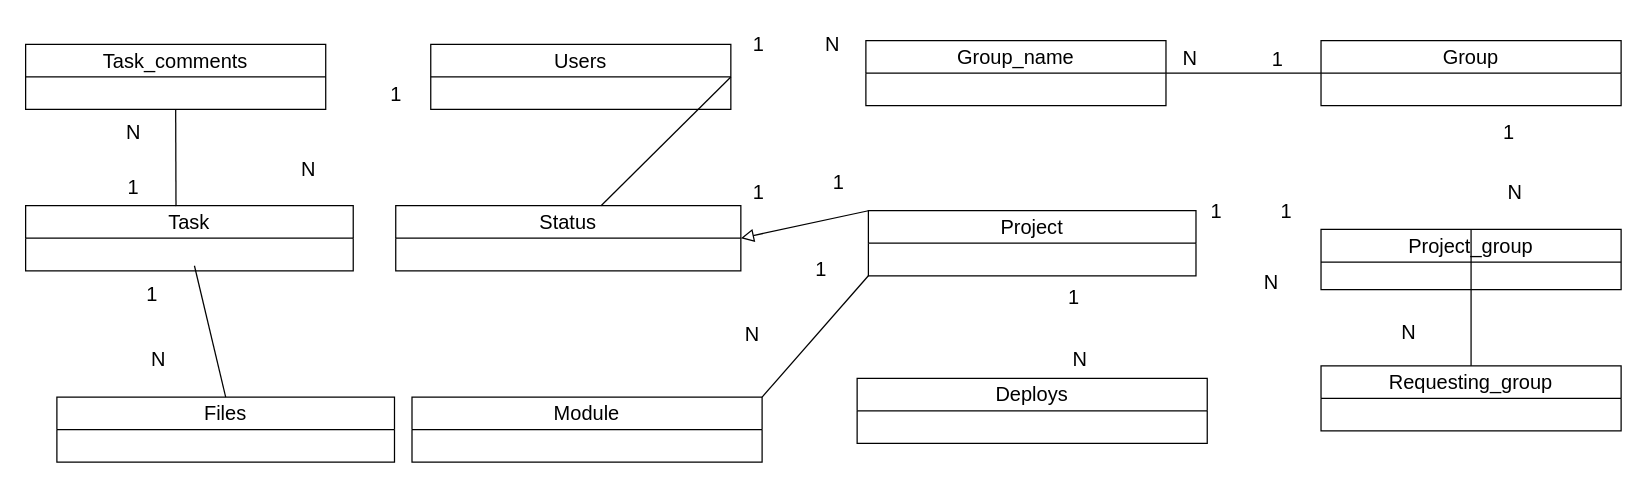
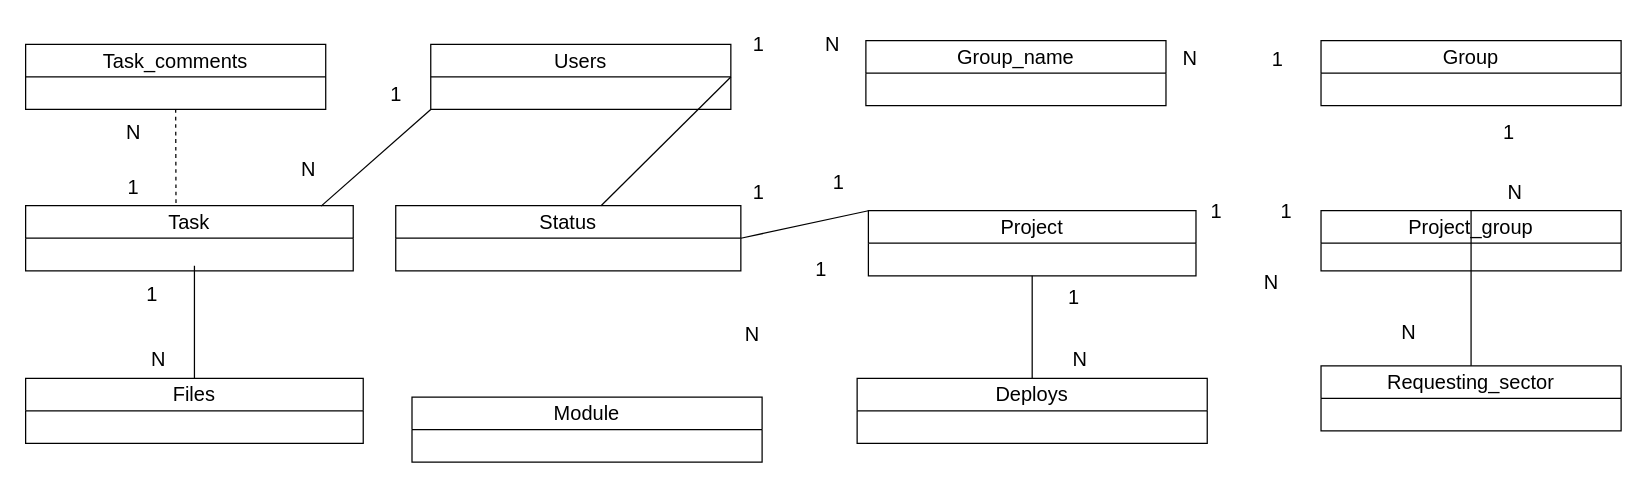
- <mxCell id="17" style="edgeStyle=none;curved=1;rounded=0;orthogonalLoop=1;jettySize=auto;html=1;fontSize=12;startSize=8;endSize=8;endArrow=none;endFill=0;" edge="1" parent="1" source="16" target="15"><mxGeometry relative="1" as="geometry"><mxPoint x="926" y="222" as="sourcePoint" /><mxPoint x="1136" y="223" as="targetPoint" /></mxGeometry></mxCell>
+ <mxCell id="9" style="edgeStyle=none;curved=1;rounded=0;orthogonalLoop=1;jettySize=auto;html=1;exitX=0;exitY=1;exitDx=0;exitDy=0;entryX=0.902;entryY=0.006;entryDx=0;entryDy=0;entryPerimeter=0;fontSize=12;startSize=8;endSize=8;endArrow=none;endFill=0;" edge="1" parent="1" source="11" target="7"><mxGeometry relative="1" as="geometry" /></mxCell>
- <mxCell id="12" style="edgeStyle=none;curved=1;rounded=0;orthogonalLoop=1;jettySize=auto;html=1;exitX=0.5;exitY=1;exitDx=0;exitDy=0;entryX=0.459;entryY=0.006;entryDx=0;entryDy=0;entryPerimeter=0;fontSize=12;startSize=8;endSize=8;endArrow=none;endFill=0;" edge="1" parent="1" source="13" target="7"><mxGeometry relative="1" as="geometry" /></mxCell>
+ <mxCell id="12" style="edgeStyle=none;curved=1;rounded=0;orthogonalLoop=1;jettySize=auto;html=1;exitX=0.5;exitY=1;exitDx=0;exitDy=0;entryX=0.459;entryY=0.006;entryDx=0;entryDy=0;entryPerimeter=0;fontSize=12;startSize=8;endSize=8;endArrow=none;endFill=0;dashed=1;" edge="1" parent="1" source="13" target="7"><mxGeometry relative="1" as="geometry" /></mxCell>
- <mxCell id="3" style="edgeStyle=none;curved=1;rounded=0;orthogonalLoop=1;jettySize=auto;html=1;exitX=0;exitY=0;exitDx=0;exitDy=0;entryX=1;entryY=0.5;entryDx=0;entryDy=0;fontSize=12;startSize=8;endSize=8;endArrow=block;endFill=0;" edge="1" parent="1" source="4" target="8"><mxGeometry relative="1" as="geometry" /></mxCell>
+ <mxCell id="3" style="edgeStyle=none;curved=1;rounded=0;orthogonalLoop=1;jettySize=auto;html=1;exitX=0;exitY=0;exitDx=0;exitDy=0;entryX=1;entryY=0.5;entryDx=0;entryDy=0;fontSize=12;startSize=8;endSize=8;endArrow=none;endFill=0;" edge="1" parent="1" source="4" target="8"><mxGeometry relative="1" as="geometry" /></mxCell>
- <mxCell id="20" value="Project_group" style="swimlane;fontStyle=0;childLayout=stackLayout;horizontal=1;startSize=26;fillColor=none;horizontalStack=0;resizeParent=1;resizeParentMax=0;resizeLast=0;collapsible=1;marginBottom=0;whiteSpace=wrap;html=1;fontSize=16;" vertex="1" parent="1"><mxGeometry x="1056" y="183" width="240" height="48" as="geometry" /></mxCell>
+ <mxCell id="20" value="Project_group" style="swimlane;fontStyle=0;childLayout=stackLayout;horizontal=1;startSize=26;fillColor=none;horizontalStack=0;resizeParent=1;resizeParentMax=0;resizeLast=0;collapsible=1;marginBottom=0;whiteSpace=wrap;html=1;fontSize=16;" vertex="1" parent="1"><mxGeometry x="1056" y="168" width="240" height="48" as="geometry" /></mxCell>
+ <mxCell id="22" style="edgeStyle=none;curved=1;rounded=0;orthogonalLoop=1;jettySize=auto;html=1;exitX=0.5;exitY=0;exitDx=0;exitDy=0;entryX=0.5;entryY=1;entryDx=0;entryDy=0;fontSize=12;startSize=8;endSize=8;endArrow=none;endFill=0;" edge="1" parent="1" source="23" target="4"><mxGeometry relative="1" as="geometry" /></mxCell>
- <mxCell id="2" style="edgeStyle=none;curved=1;rounded=0;orthogonalLoop=1;jettySize=auto;html=1;exitX=0;exitY=1;exitDx=0;exitDy=0;entryX=1;entryY=0;entryDx=0;entryDy=0;fontSize=12;startSize=8;endSize=8;endArrow=none;endFill=0;" edge="1" parent="1" source="4" target="5"><mxGeometry relative="1" as="geometry" /></mxCell>
- <mxCell id="21" value="Requesting_group" style="swimlane;fontStyle=0;childLayout=stackLayout;horizontal=1;startSize=26;fillColor=none;horizontalStack=0;resizeParent=1;resizeParentMax=0;resizeLast=0;collapsible=1;marginBottom=0;whiteSpace=wrap;html=1;fontSize=16;" vertex="1" parent="1"><mxGeometry x="1056" y="292" width="240" height="52" as="geometry" /></mxCell>
+ <mxCell id="21" value="Requesting_sector" style="swimlane;fontStyle=0;childLayout=stackLayout;horizontal=1;startSize=26;fillColor=none;horizontalStack=0;resizeParent=1;resizeParentMax=0;resizeLast=0;collapsible=1;marginBottom=0;whiteSpace=wrap;html=1;fontSize=16;" vertex="1" parent="1"><mxGeometry x="1056" y="292" width="240" height="52" as="geometry" /></mxCell>
- <mxCell id="14" value="Files" style="swimlane;fontStyle=0;childLayout=stackLayout;horizontal=1;startSize=26;fillColor=none;horizontalStack=0;resizeParent=1;resizeParentMax=0;resizeLast=0;collapsible=1;marginBottom=0;whiteSpace=wrap;html=1;fontSize=16;" vertex="1" parent="1"><mxGeometry x="45" y="317" width="270" height="52" as="geometry" /></mxCell>
+ <mxCell id="14" value="Files" style="swimlane;fontStyle=0;childLayout=stackLayout;horizontal=1;startSize=26;fillColor=none;horizontalStack=0;resizeParent=1;resizeParentMax=0;resizeLast=0;collapsible=1;marginBottom=0;whiteSpace=wrap;html=1;fontSize=16;" vertex="1" parent="1"><mxGeometry x="20" y="302" width="270" height="52" as="geometry" /></mxCell>
